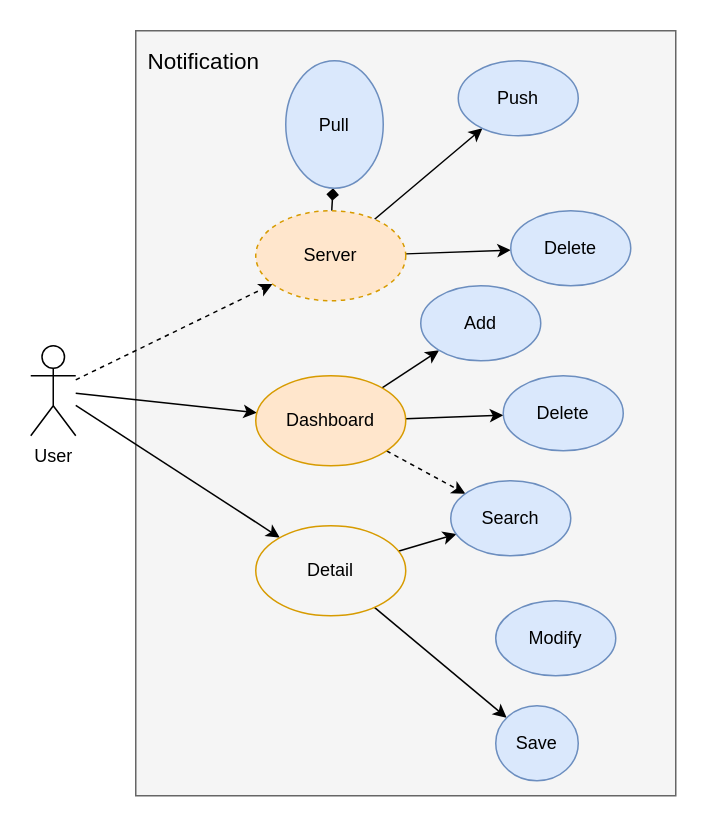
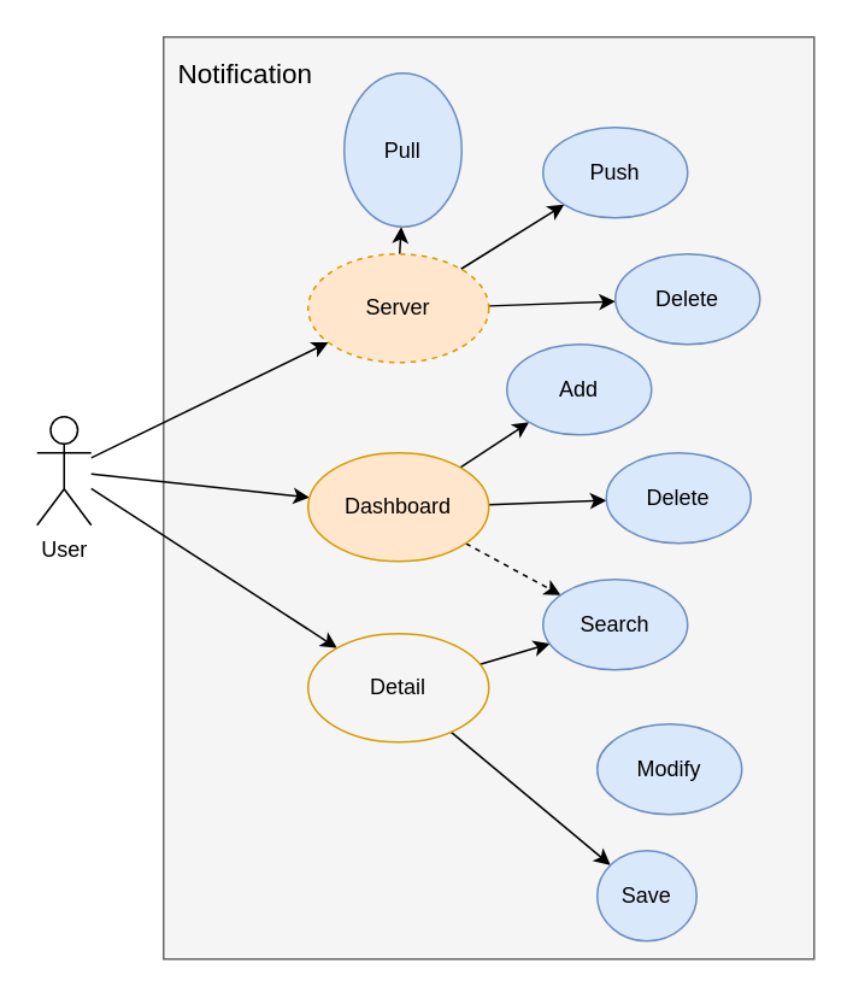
- <mxCell id="24" value="Push" style="ellipse;whiteSpace=wrap;html=1;fillColor=#dae8fc;strokeColor=#6c8ebf;" vertex="1" parent="1"><mxGeometry x="305" y="40" width="80" height="50" as="geometry" /></mxCell>
+ <mxCell id="24" value="Push" style="ellipse;whiteSpace=wrap;html=1;fillColor=#dae8fc;strokeColor=#6c8ebf;" vertex="1" parent="1"><mxGeometry x="300" y="70" width="80" height="50" as="geometry" /></mxCell>
- <mxCell id="19" style="edgeStyle=none;rounded=0;orthogonalLoop=1;jettySize=auto;html=1;endArrow=diamond;" edge="1" parent="1" source="22" target="23"><mxGeometry relative="1" as="geometry" /></mxCell>
+ <mxCell id="19" style="edgeStyle=none;rounded=0;orthogonalLoop=1;jettySize=auto;html=1;" edge="1" parent="1" source="22" target="23"><mxGeometry relative="1" as="geometry" /></mxCell>
- <mxCell id="5" style="edgeStyle=none;rounded=0;orthogonalLoop=1;jettySize=auto;html=1;dashed=1;" edge="1" parent="1" source="6" target="22"><mxGeometry relative="1" as="geometry" /></mxCell>
+ <mxCell id="5" style="edgeStyle=none;rounded=0;orthogonalLoop=1;jettySize=auto;html=1;" edge="1" parent="1" source="6" target="22"><mxGeometry relative="1" as="geometry" /></mxCell>
